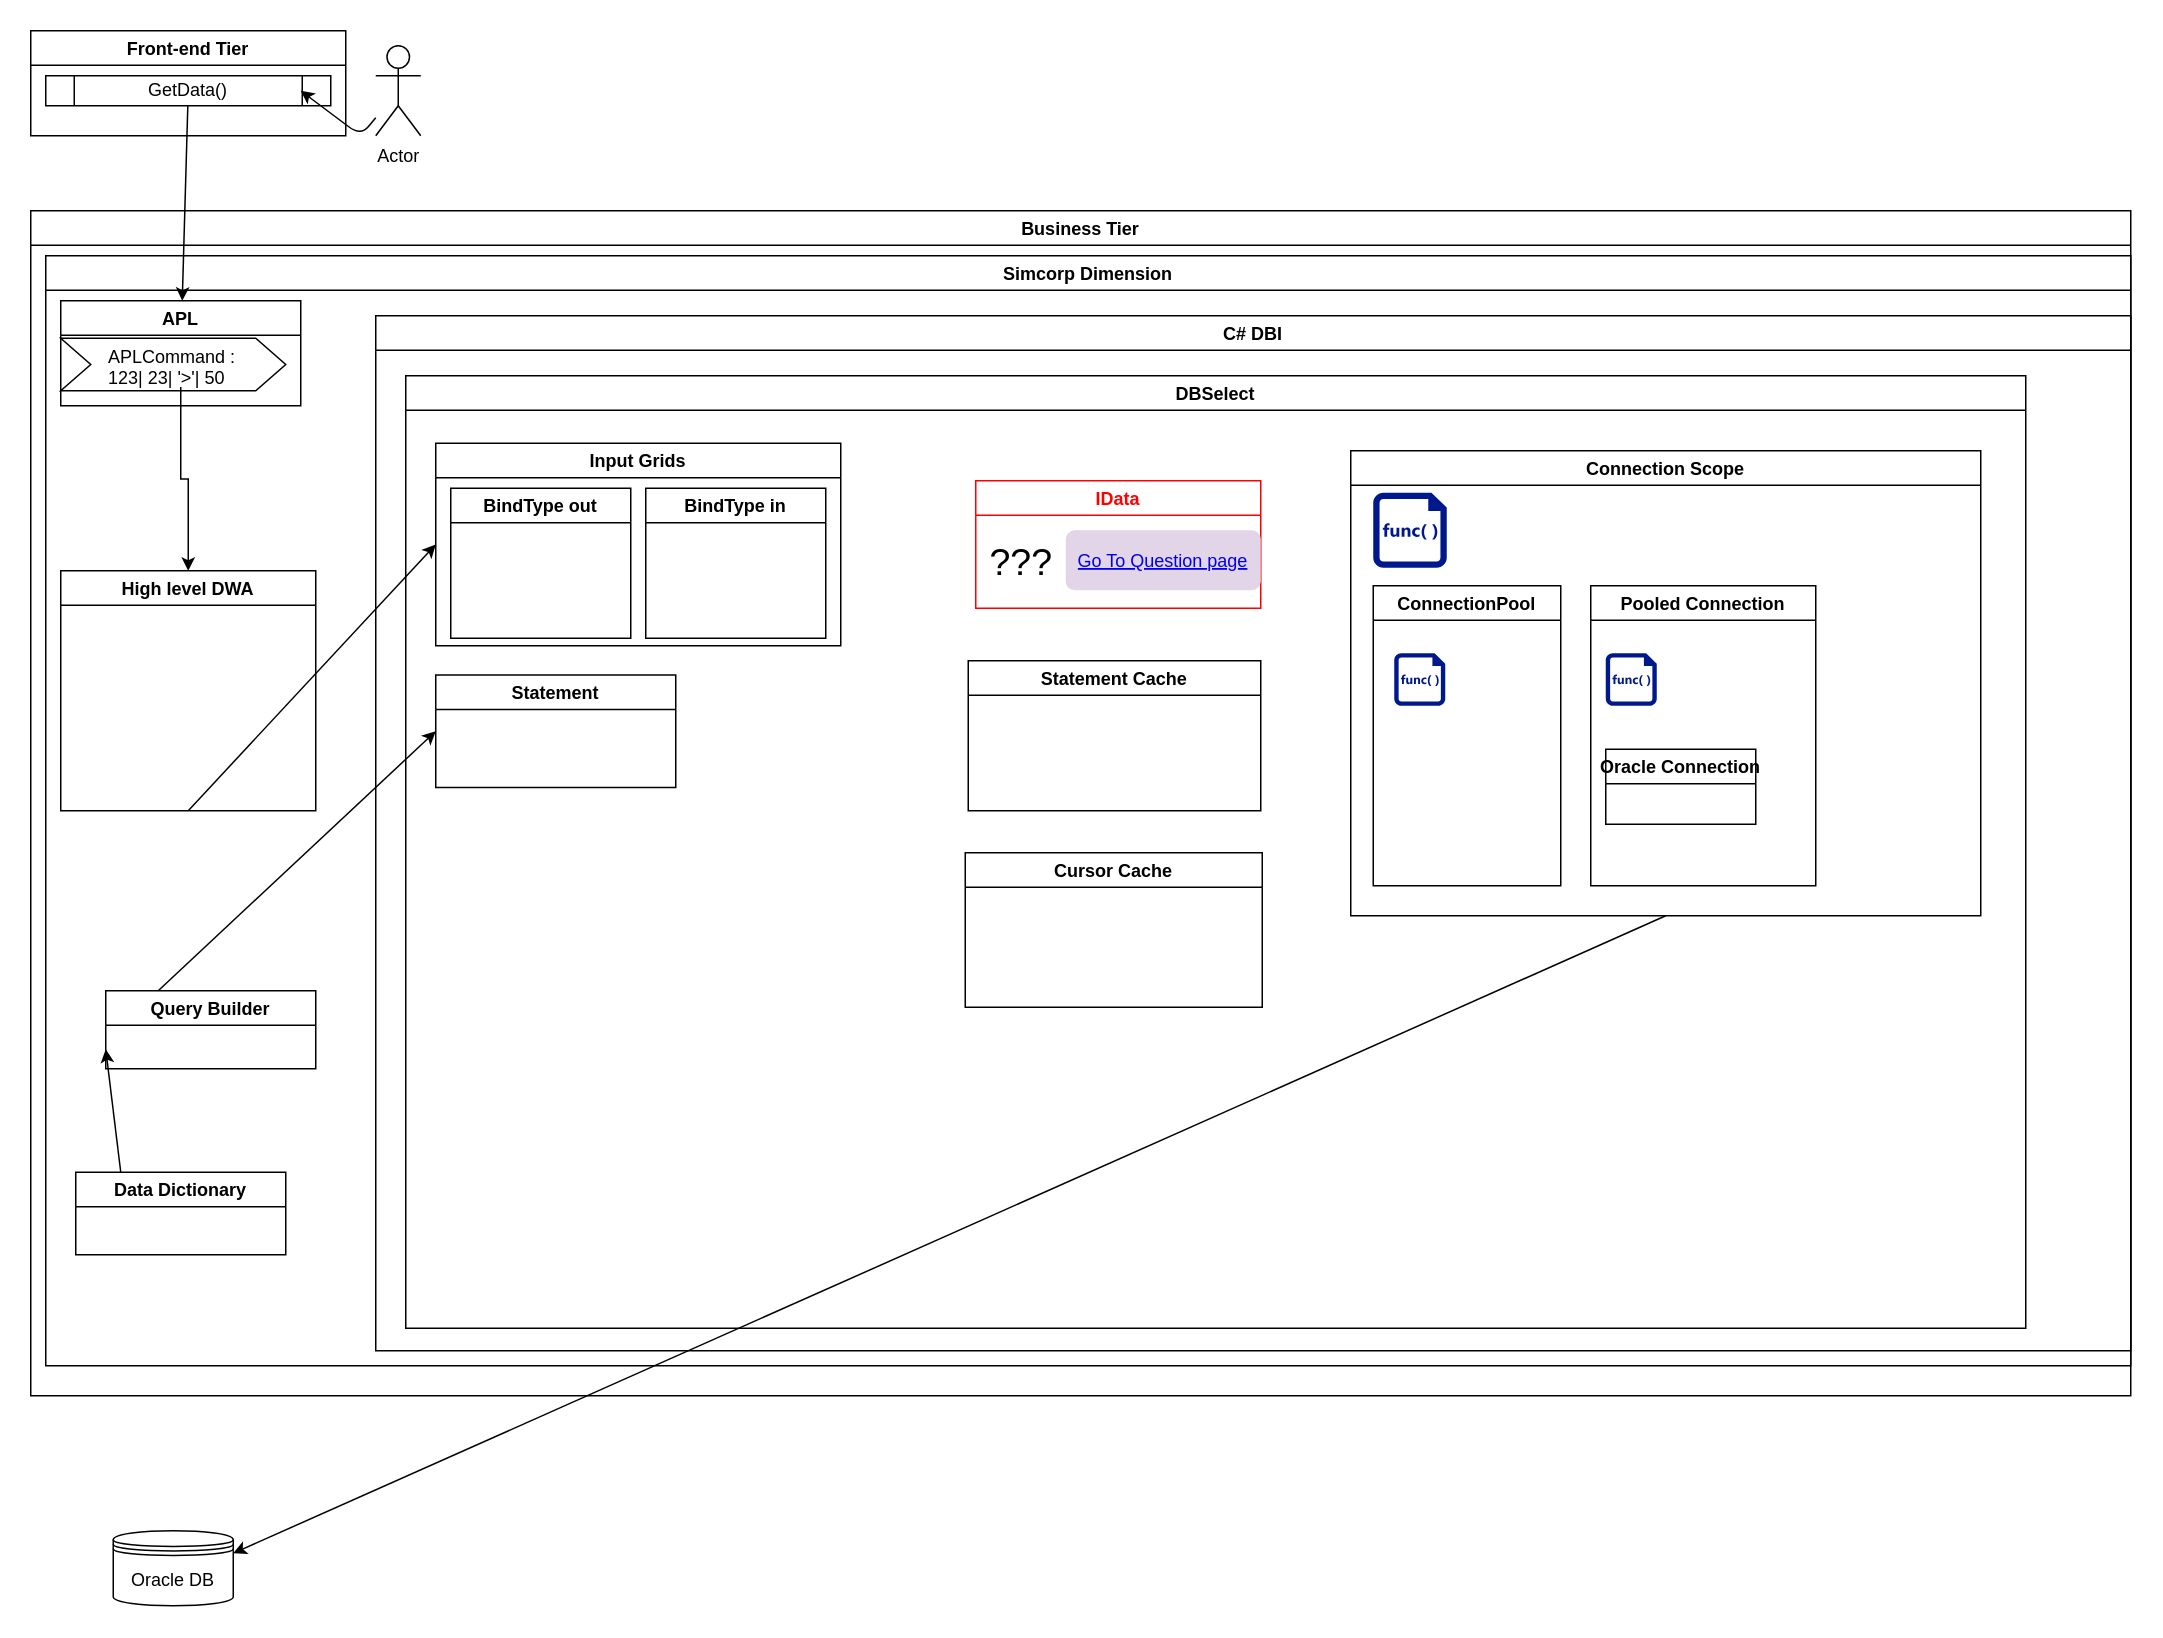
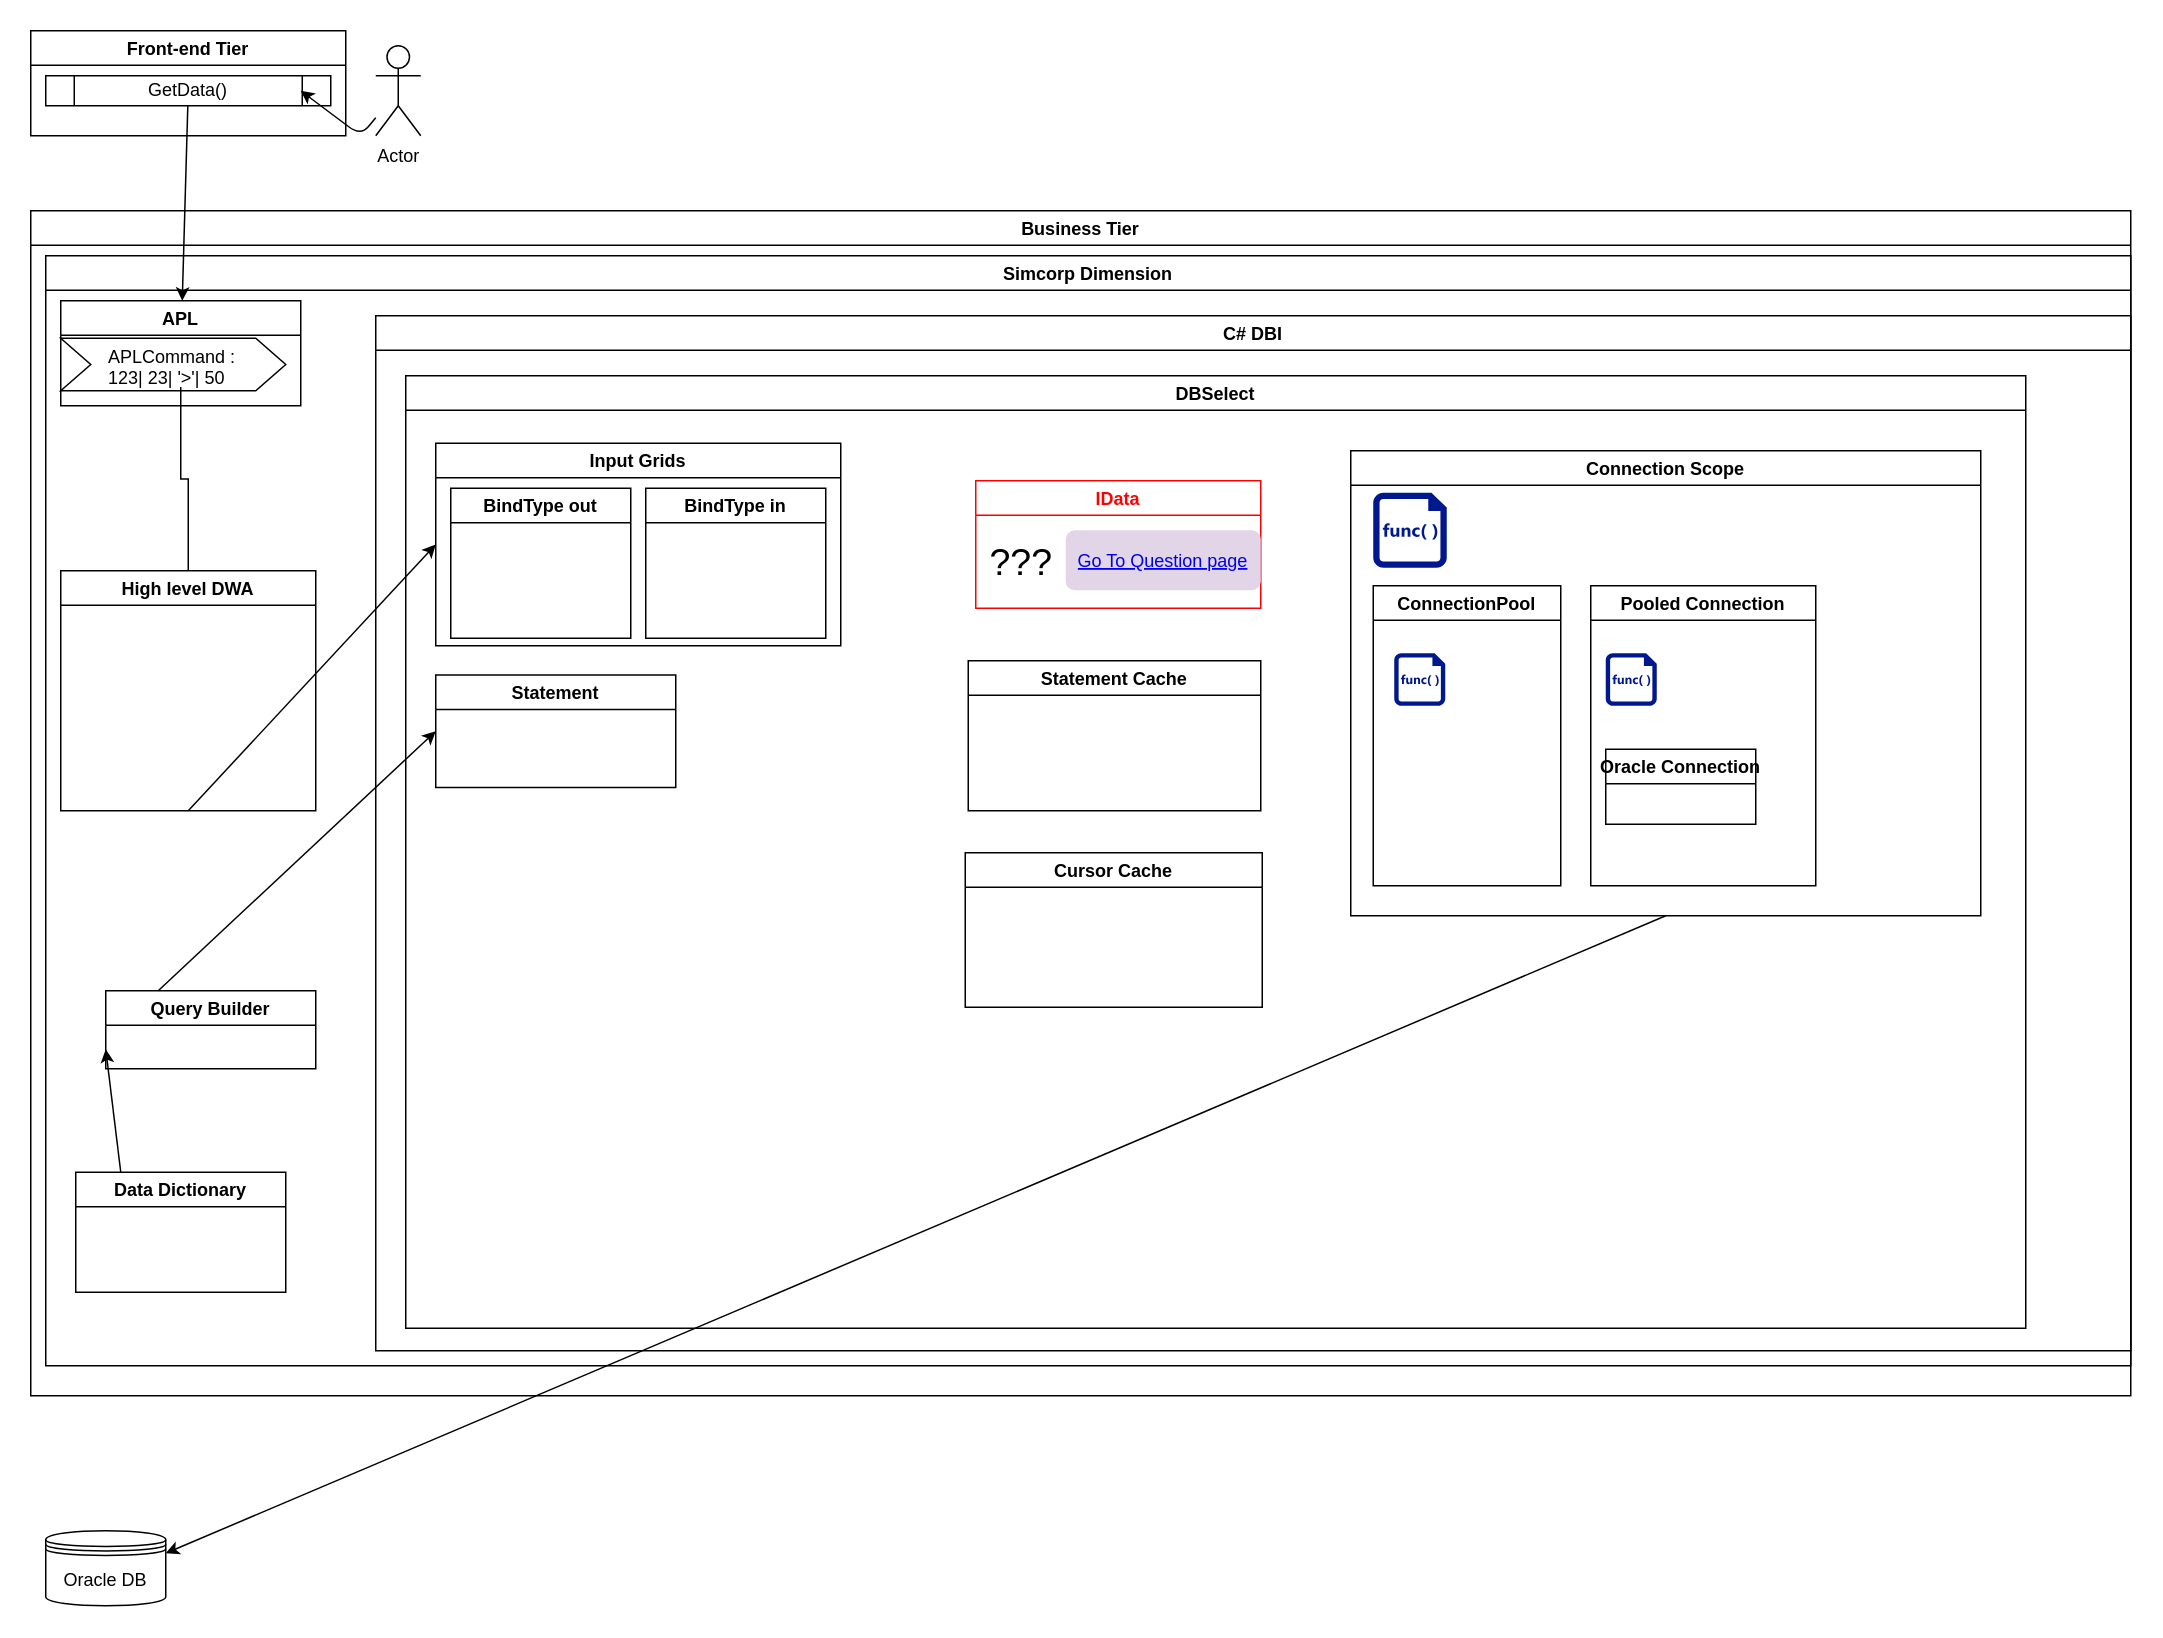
- <mxCell id="28" value="" style="edgeStyle=orthogonalEdgeStyle;rounded=0;orthogonalLoop=1;jettySize=auto;html=1;entryX=0.5;entryY=0;entryDx=0;entryDy=0;" parent="5" source="8" target="27" edge="1"><mxGeometry relative="1" as="geometry"><mxPoint x="320" y="73" as="targetPoint" /></mxGeometry></mxCell>
+ <mxCell id="28" value="" style="edgeStyle=orthogonalEdgeStyle;rounded=0;orthogonalLoop=1;jettySize=auto;html=1;entryX=0.5;entryY=0;entryDx=0;entryDy=0;endArrow=none;" parent="5" source="8" target="27" edge="1"><mxGeometry relative="1" as="geometry"><mxPoint x="320" y="73" as="targetPoint" /></mxGeometry></mxCell>
- <mxCell id="30" value="Data Dictionary" style="swimlane;" parent="5" vertex="1"><mxGeometry x="20" y="611" width="140" height="55" as="geometry" /></mxCell>
+ <mxCell id="30" value="Data Dictionary" style="swimlane;" parent="5" vertex="1"><mxGeometry x="20" y="611" width="140" height="80" as="geometry" /></mxCell>
- <mxCell id="34" value="Oracle DB" style="shape=datastore;whiteSpace=wrap;html=1;" parent="1" vertex="1"><mxGeometry x="75" y="1020" width="80" height="50" as="geometry" /></mxCell>
+ <mxCell id="34" value="Oracle DB" style="shape=datastore;whiteSpace=wrap;html=1;" parent="1" vertex="1"><mxGeometry x="30" y="1020" width="80" height="50" as="geometry" /></mxCell>
